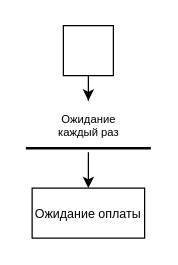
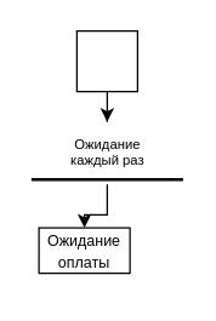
- <mxCell id="7" value="&lt;font style=&quot;font-size: 10px;&quot;&gt;Ожидание оплаты&lt;/font&gt;" style="rounded=0;whiteSpace=wrap;html=1;" vertex="1" parent="1"><mxGeometry x="25" y="150" width="90" height="40" as="geometry" /></mxCell>
+ <mxCell id="7" value="&lt;font style=&quot;font-size: 10px;&quot;&gt;Ожидание оплаты&lt;/font&gt;" style="rounded=0;whiteSpace=wrap;html=1;" vertex="1" parent="1"><mxGeometry x="25" y="150" width="60" height="30" as="geometry" /></mxCell>
